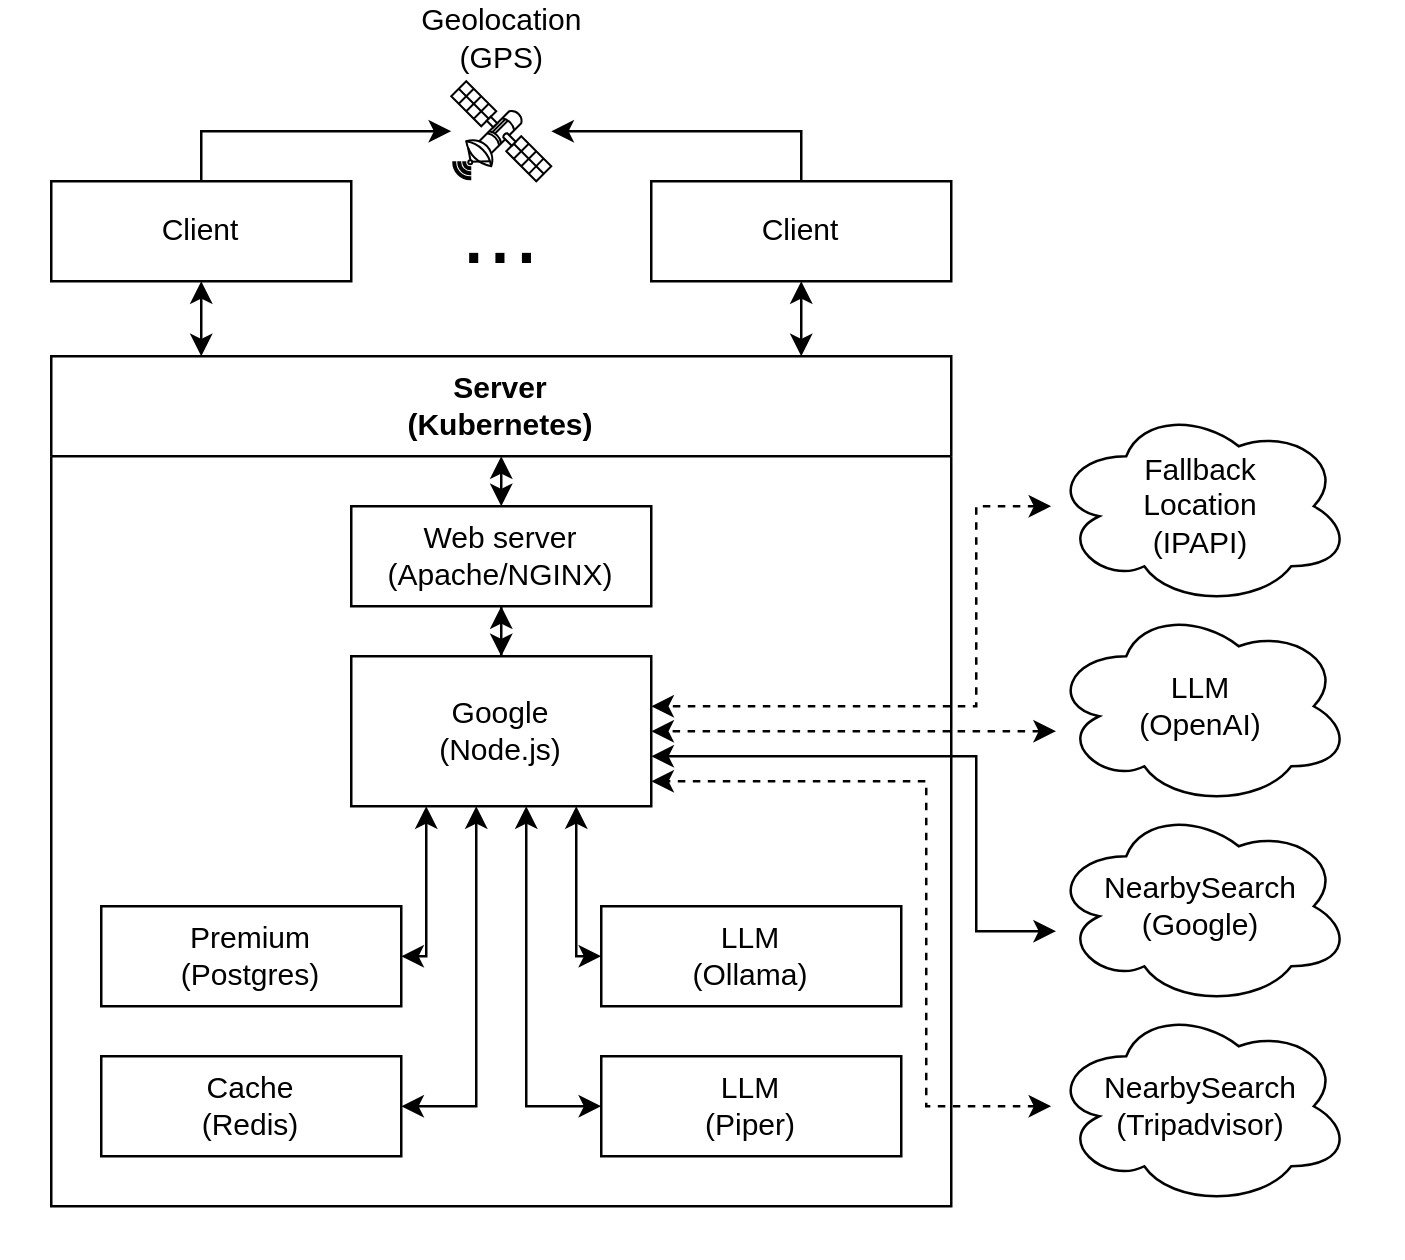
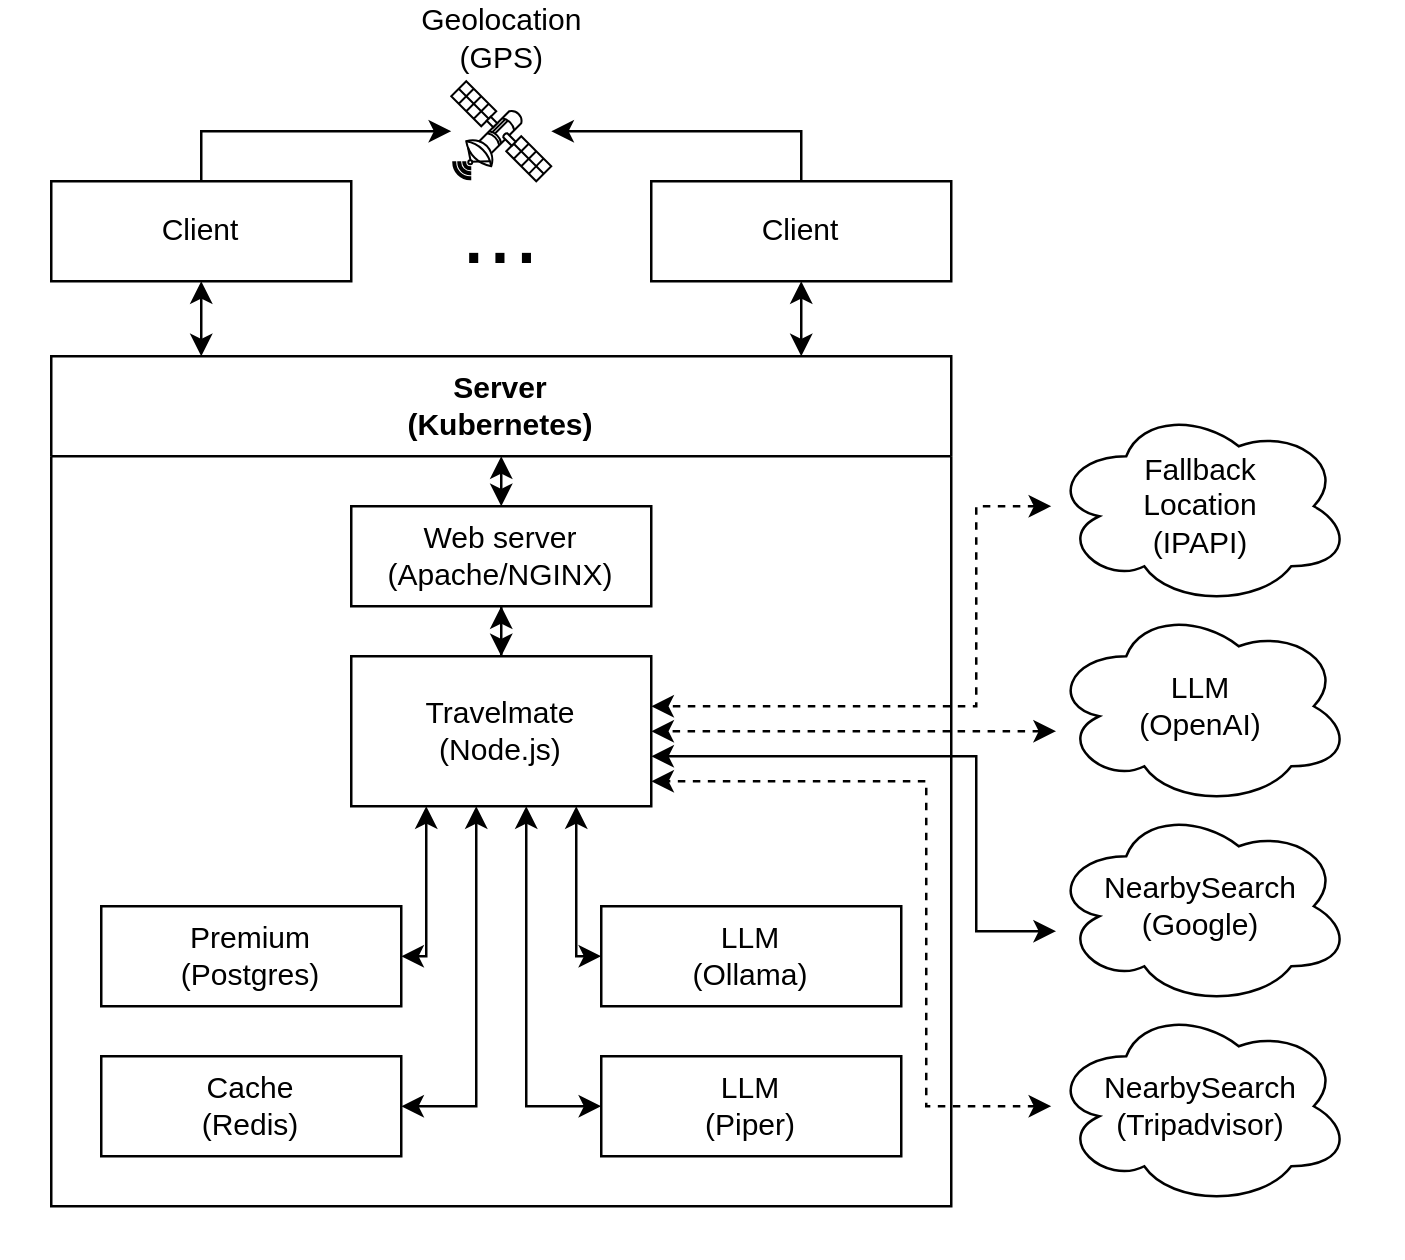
- <mxCell id="9" value="&lt;div&gt;Google&lt;/div&gt;(Node.js)" style="rounded=0;whiteSpace=wrap;html=1;shadow=0;labelBackgroundColor=none;" parent="6" vertex="1"><mxGeometry x="120" y="120" width="120" height="60" as="geometry" /></mxCell>
+ <mxCell id="9" value="&lt;div&gt;Travelmate&lt;/div&gt;(Node.js)" style="rounded=0;whiteSpace=wrap;html=1;shadow=0;labelBackgroundColor=none;" parent="6" vertex="1"><mxGeometry x="120" y="120" width="120" height="60" as="geometry" /></mxCell>
